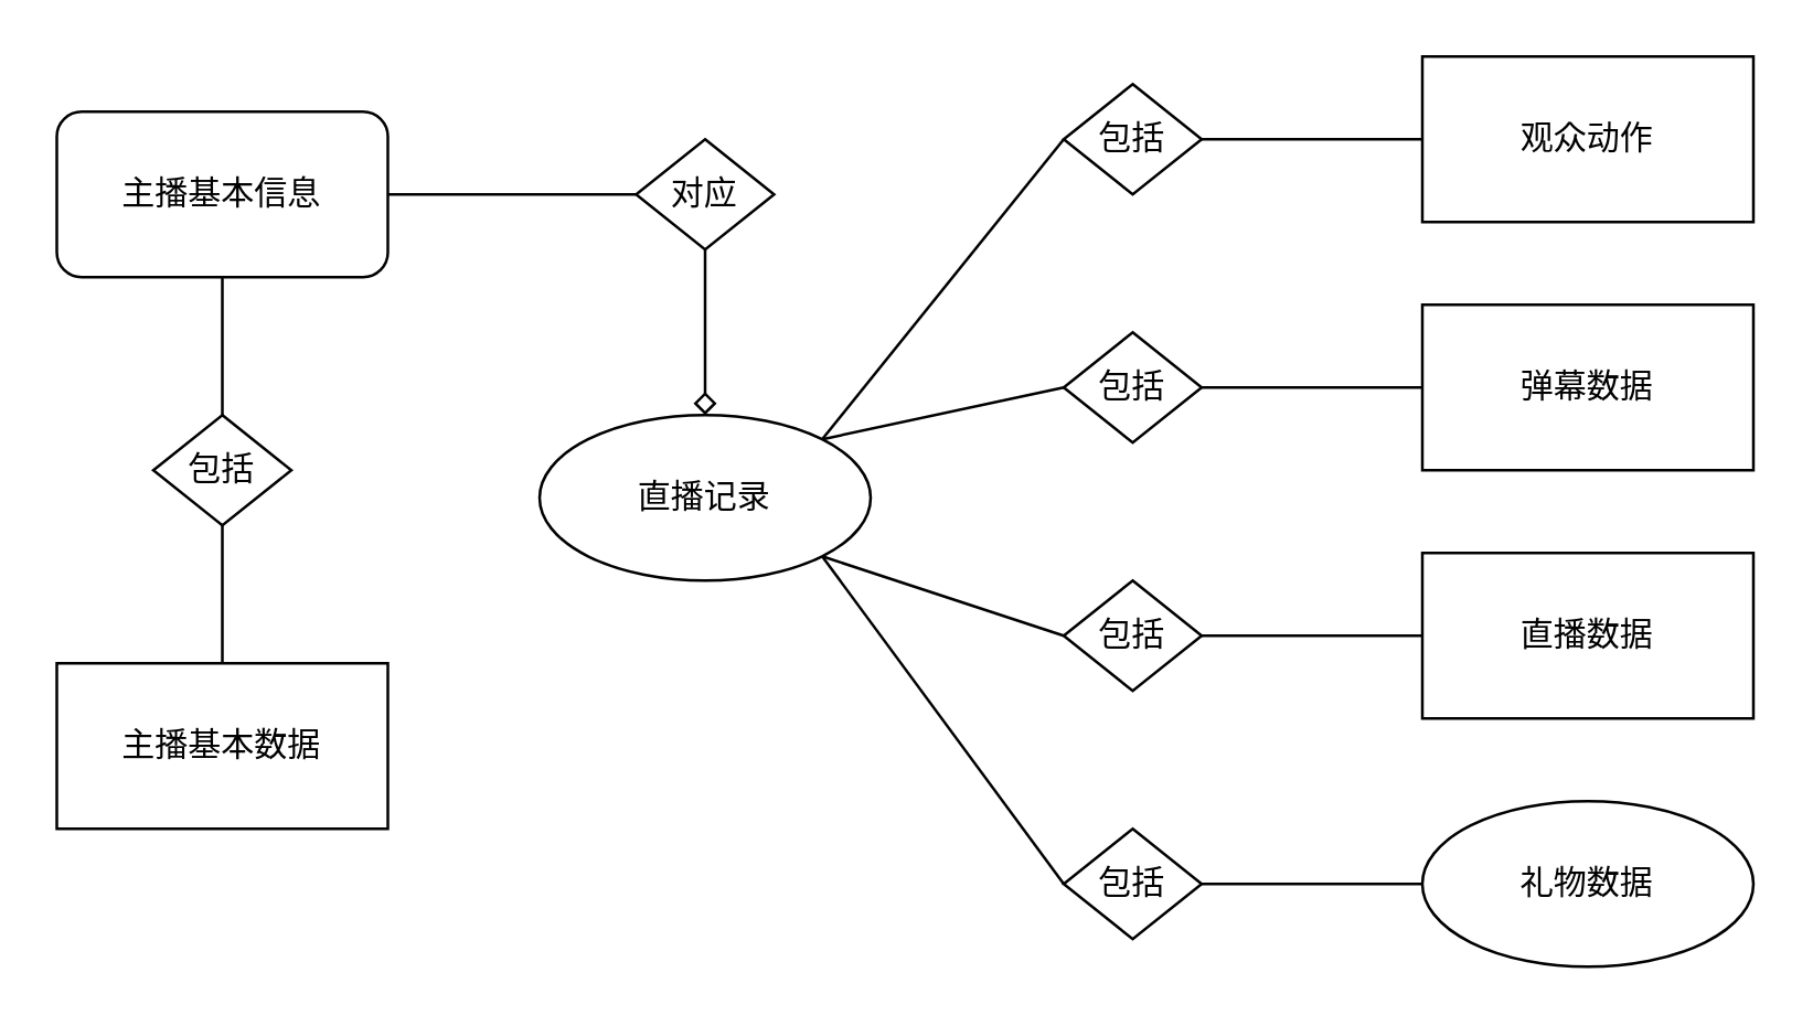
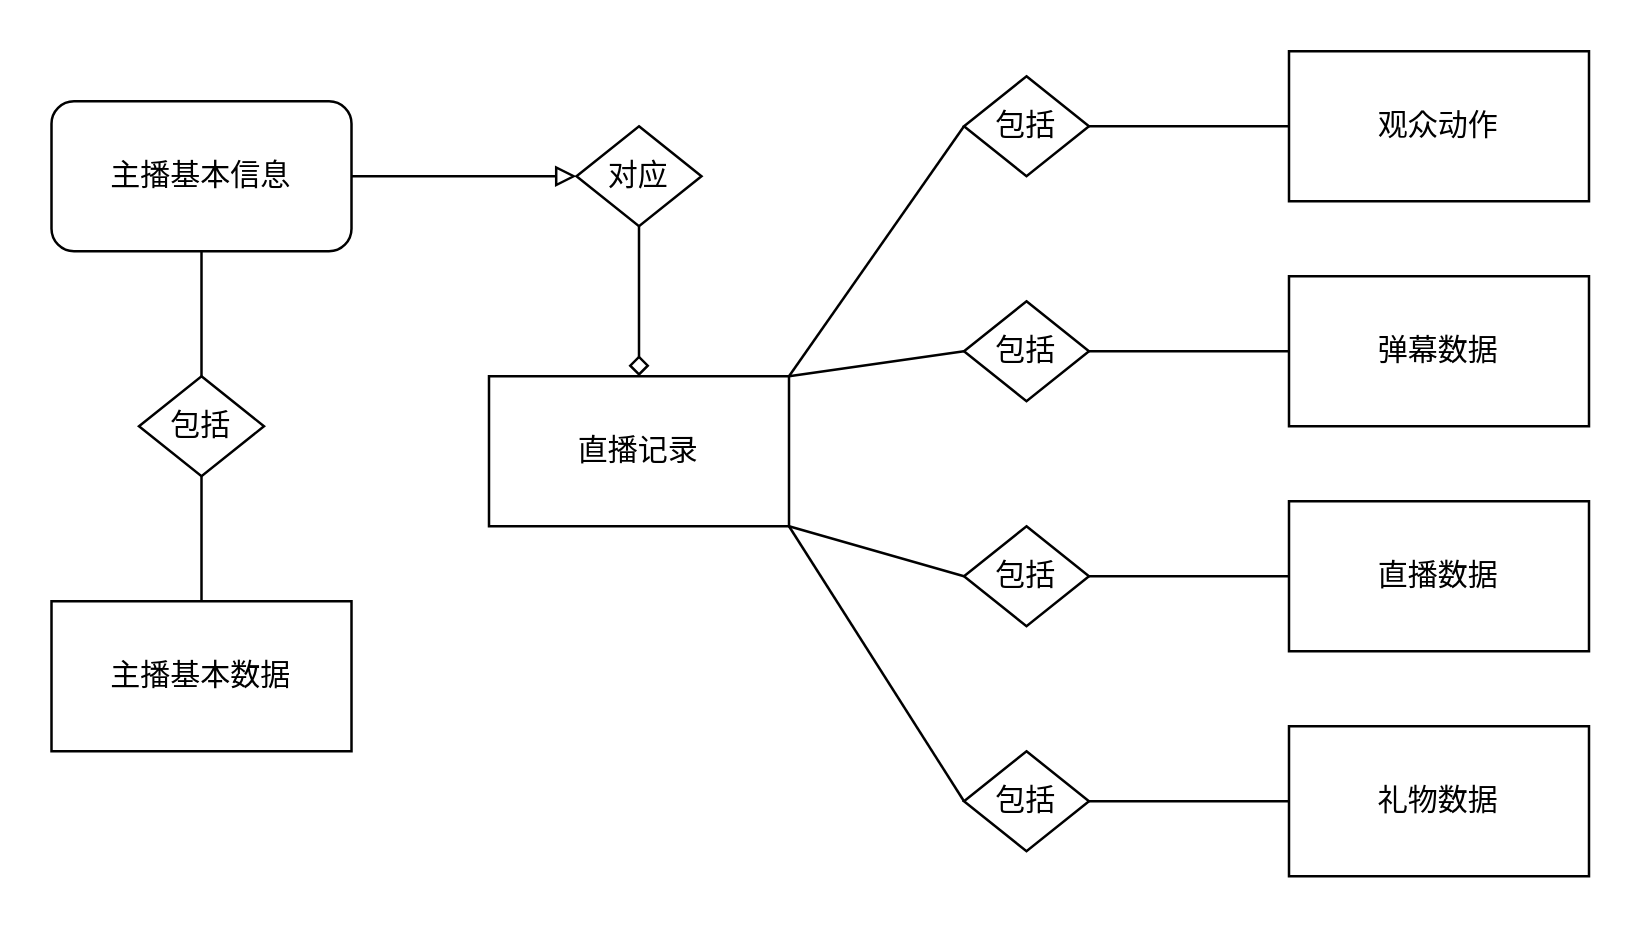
- <mxCell id="9" value="" style="edgeStyle=orthogonalEdgeStyle;rounded=0;orthogonalLoop=1;jettySize=auto;html=1;endArrow=none;endFill=0;" edge="1" parent="1" source="10" target="24"><mxGeometry relative="1" as="geometry" /></mxCell>
+ <mxCell id="9" value="" style="edgeStyle=orthogonalEdgeStyle;rounded=0;orthogonalLoop=1;jettySize=auto;html=1;endArrow=block;endFill=0;" edge="1" parent="1" source="10" target="24"><mxGeometry relative="1" as="geometry" /></mxCell>
- <mxCell id="2" value="直播记录" style="ellipse;whiteSpace=wrap;html=1;" vertex="1" parent="1"><mxGeometry x="195" y="150" width="120" height="60" as="geometry" /></mxCell>
+ <mxCell id="2" value="直播记录" style="rounded=0;whiteSpace=wrap;html=1;" vertex="1" parent="1"><mxGeometry x="195" y="150" width="120" height="60" as="geometry" /></mxCell>
- <mxCell id="6" value="礼物数据" style="ellipse;whiteSpace=wrap;html=1;" vertex="1" parent="1"><mxGeometry x="515" y="290" width="120" height="60" as="geometry" /></mxCell>
+ <mxCell id="6" value="礼物数据" style="rounded=0;whiteSpace=wrap;html=1;" vertex="1" parent="1"><mxGeometry x="515" y="290" width="120" height="60" as="geometry" /></mxCell>
